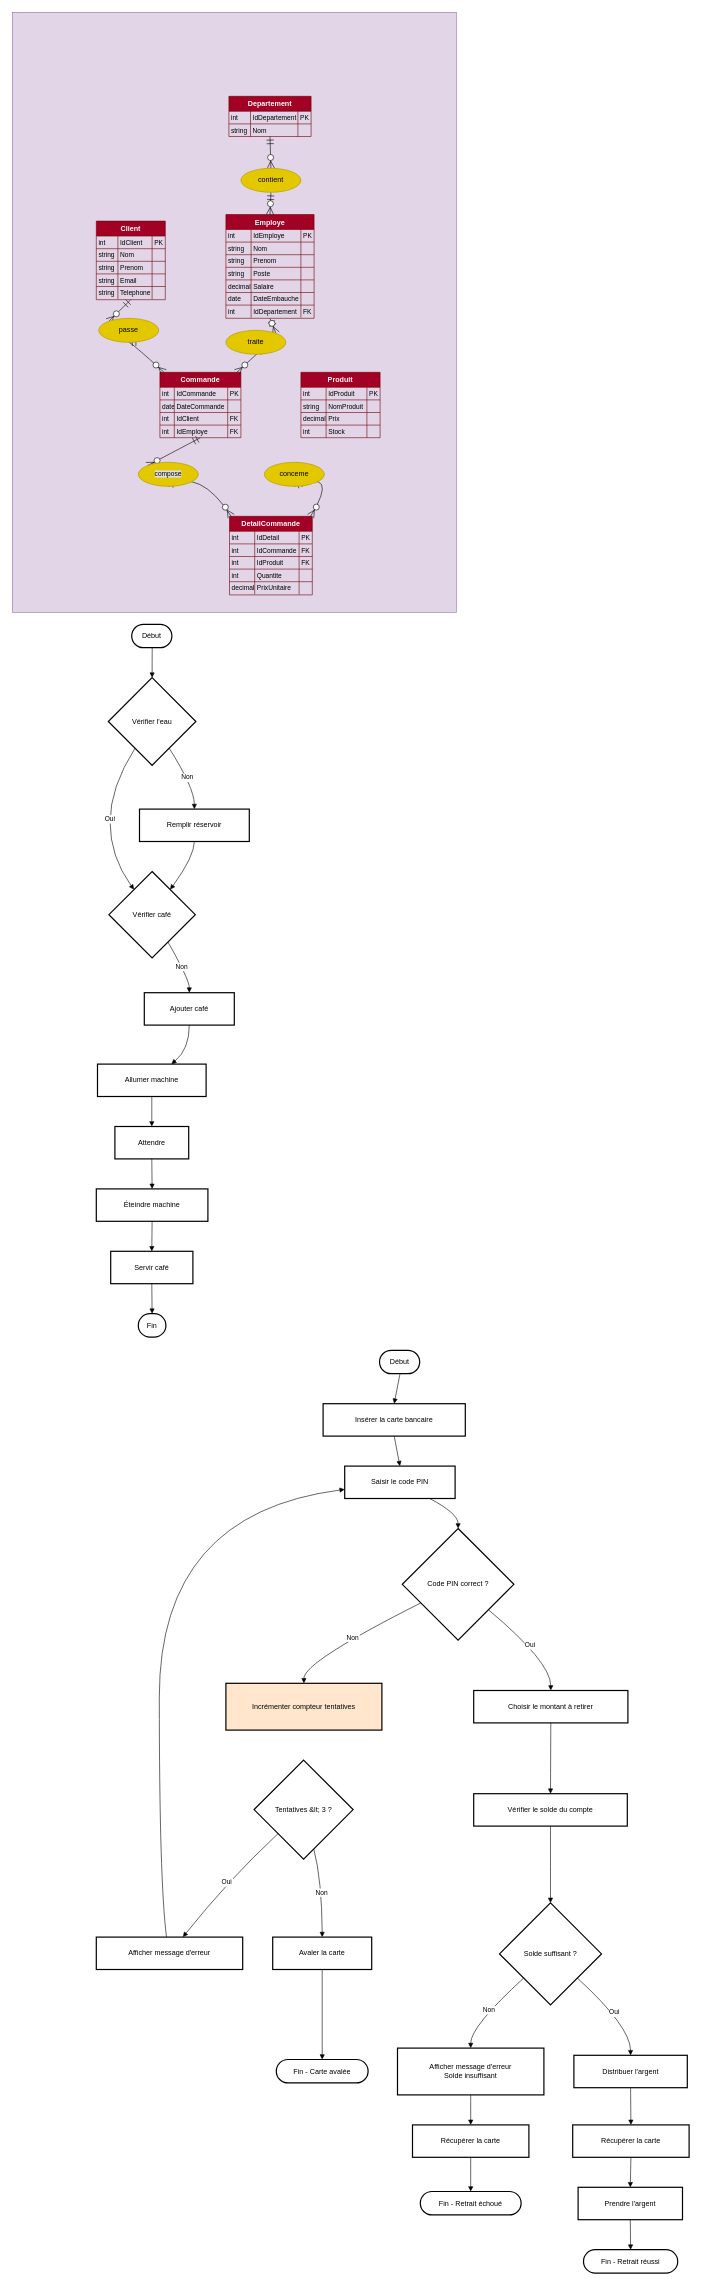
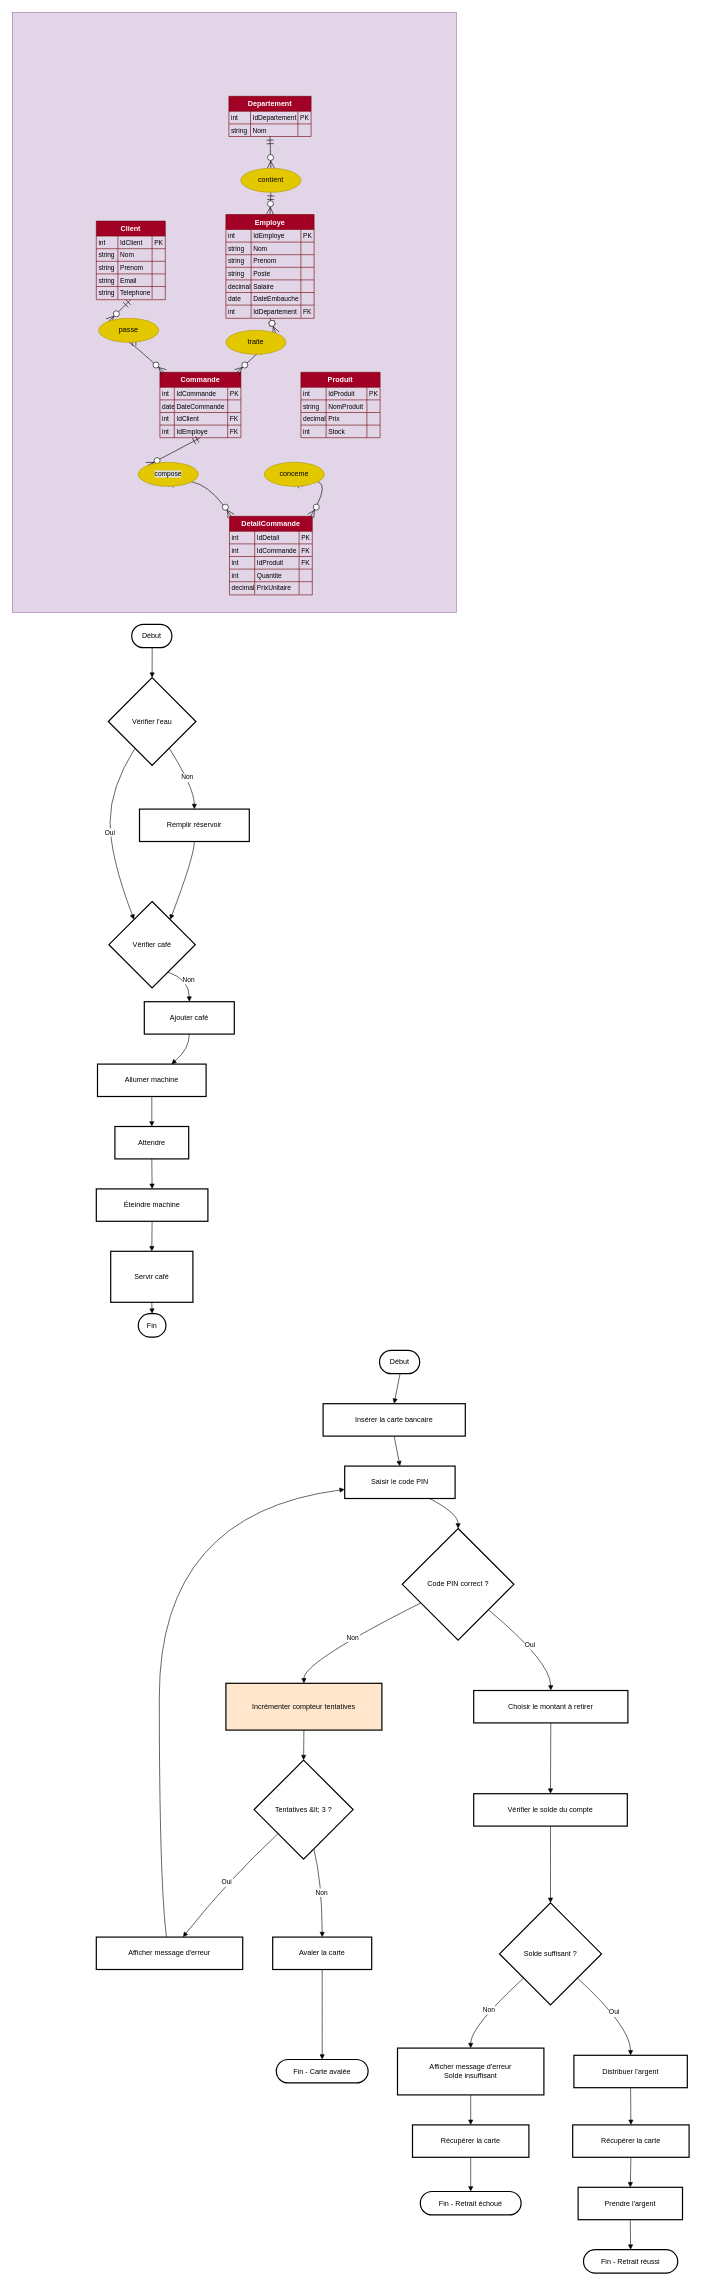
- <mxCell id="134" value="Vérifier café" style="rhombus;strokeWidth=2;whiteSpace=wrap;" vertex="1" parent="1"><mxGeometry x="181" y="1452" width="144" height="144" as="geometry" /></mxCell>
+ <mxCell id="134" value="Vérifier café" style="rhombus;strokeWidth=2;whiteSpace=wrap;" vertex="1" parent="1"><mxGeometry x="181" y="1502" width="144" height="144" as="geometry" /></mxCell>
- <mxCell id="135" value="Ajouter café" style="whiteSpace=wrap;strokeWidth=2;" vertex="1" parent="1"><mxGeometry x="240" y="1654" width="150" height="54" as="geometry" /></mxCell>
+ <mxCell id="135" value="Ajouter café" style="whiteSpace=wrap;strokeWidth=2;" vertex="1" parent="1"><mxGeometry x="240" y="1669" width="150" height="54" as="geometry" /></mxCell>
- <mxCell id="139" value="Servir café" style="whiteSpace=wrap;strokeWidth=2;" vertex="1" parent="1"><mxGeometry x="184" y="2085" width="137" height="54" as="geometry" /></mxCell>
+ <mxCell id="139" value="Servir café" style="whiteSpace=wrap;strokeWidth=2;" vertex="1" parent="1"><mxGeometry x="184" y="2085" width="137" height="85" as="geometry" /></mxCell>
+ <mxCell id="174" value="" style="curved=1;startArrow=none;endArrow=block;exitX=0.5;exitY=1;entryX=0.5;entryY=0;rounded=0;" edge="1" parent="1" source="155" target="156"><mxGeometry relative="1" as="geometry"><Array as="points" /></mxGeometry></mxCell>
